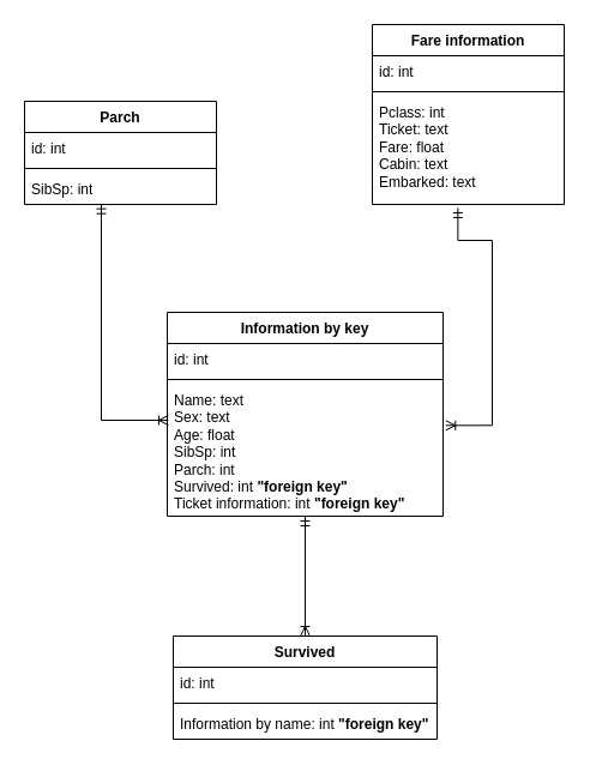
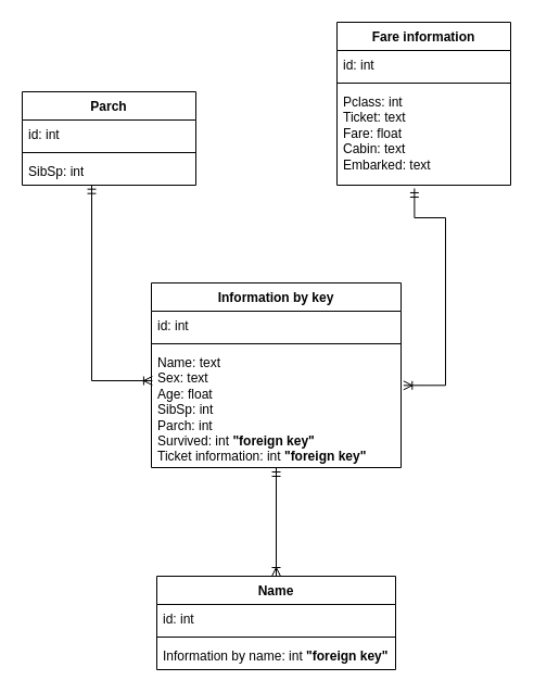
- <mxCell id="2" value="Survived" style="swimlane;fontStyle=1;align=center;verticalAlign=top;childLayout=stackLayout;horizontal=1;startSize=26;horizontalStack=0;resizeParent=1;resizeParentMax=0;resizeLast=0;collapsible=1;marginBottom=0;whiteSpace=wrap;html=1;" parent="1" vertex="1"><mxGeometry x="144" y="530" width="220" height="86" as="geometry" /></mxCell>
+ <mxCell id="2" value="Name" style="swimlane;fontStyle=1;align=center;verticalAlign=top;childLayout=stackLayout;horizontal=1;startSize=26;horizontalStack=0;resizeParent=1;resizeParentMax=0;resizeLast=0;collapsible=1;marginBottom=0;whiteSpace=wrap;html=1;" parent="1" vertex="1"><mxGeometry x="144" y="530" width="220" height="86" as="geometry" /></mxCell>
